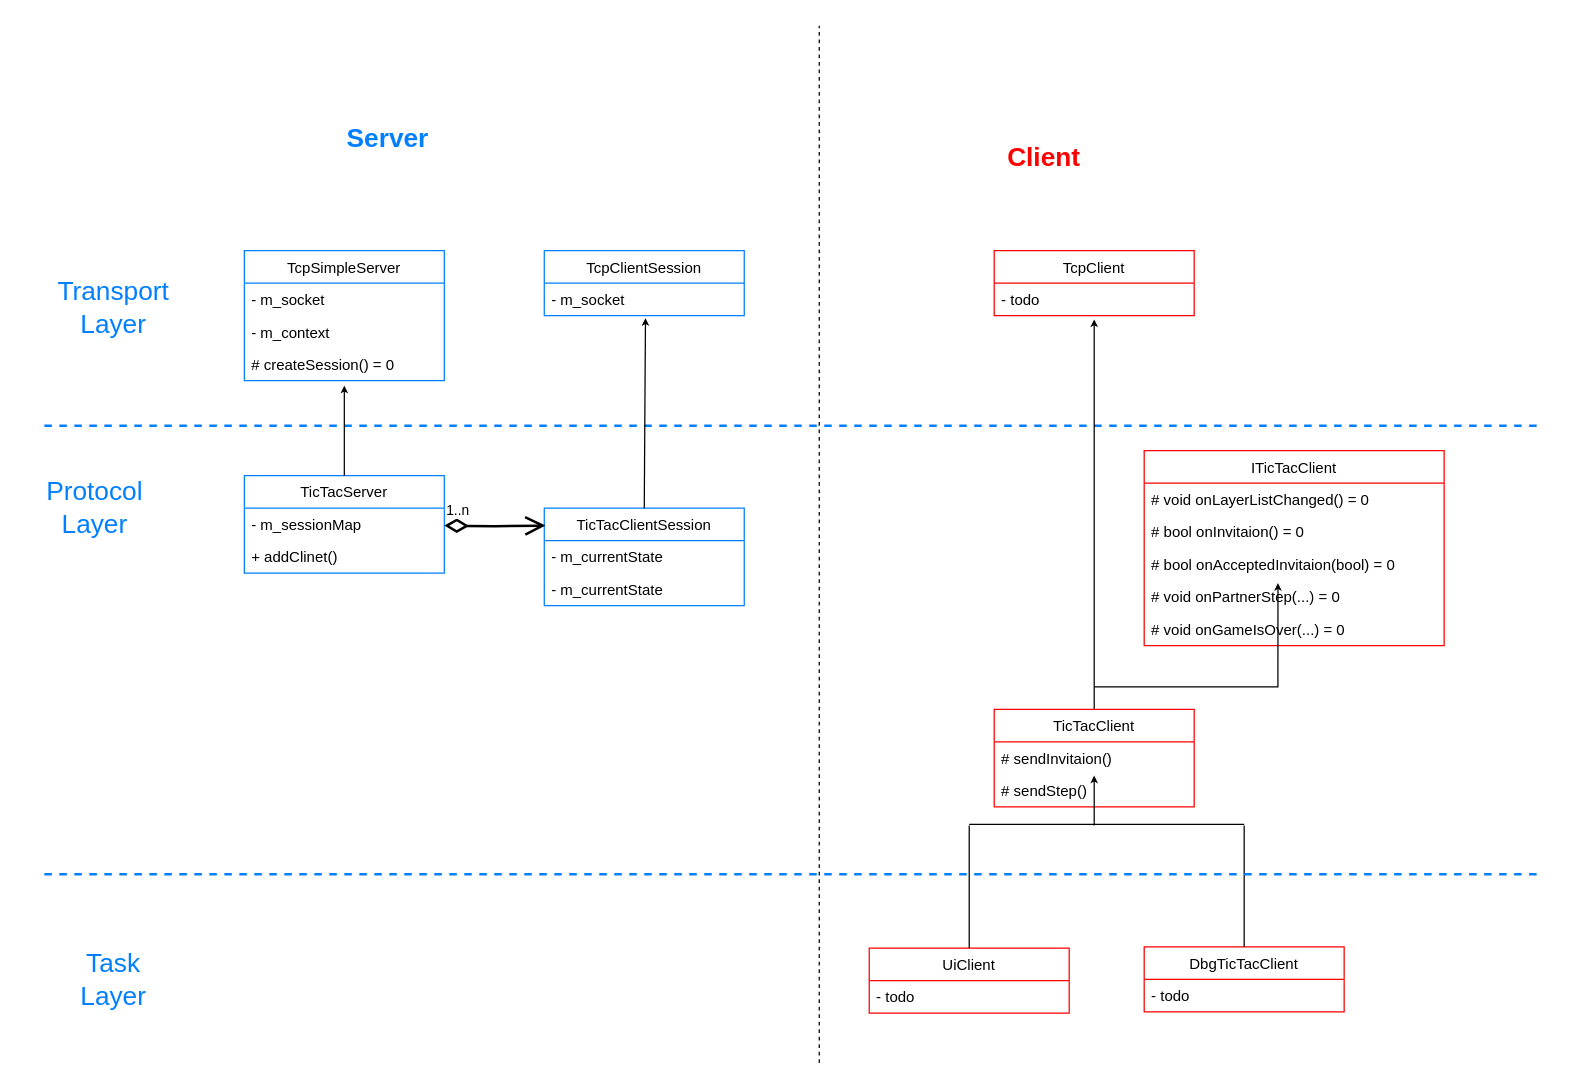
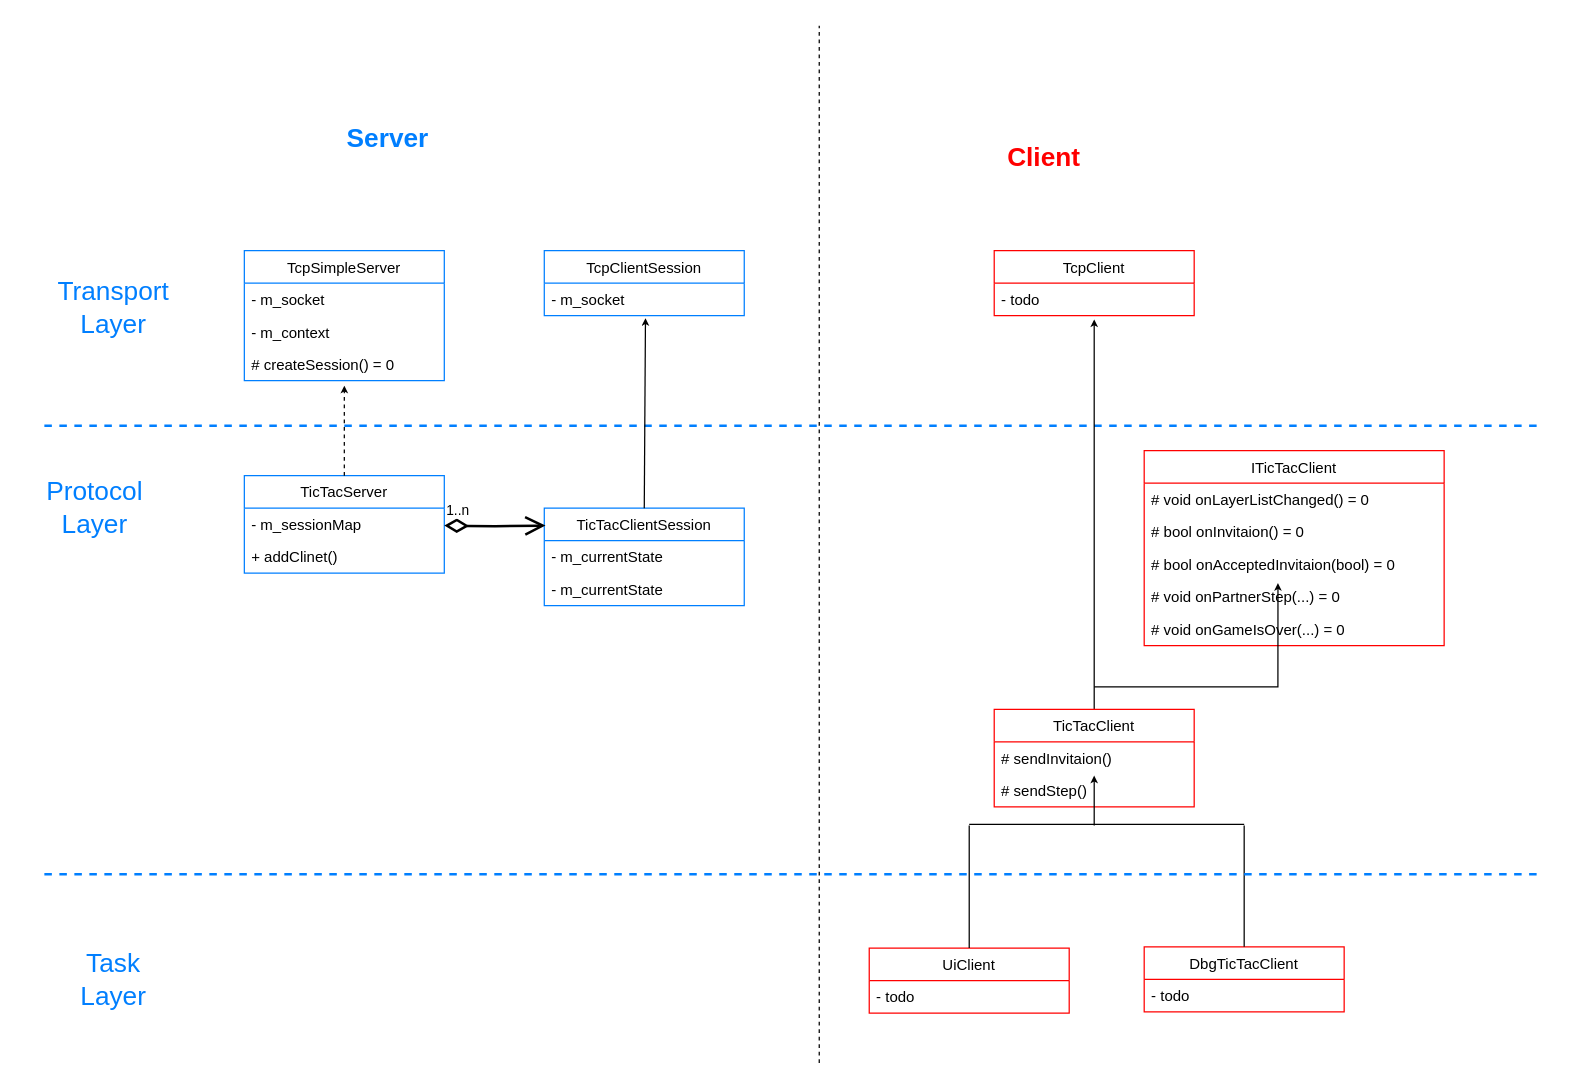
- <mxCell id="22" value="" style="endArrow=classic;html=1;rounded=0;fontSize=21;fontColor=#007FFF;startSize=3;endSize=3;strokeColor=#000000;strokeWidth=1;entryX=0.5;entryY=1.154;entryDx=0;entryDy=0;entryPerimeter=0;exitX=0.5;exitY=0;exitDx=0;exitDy=0;" parent="1" source="8" target="5" edge="1"><mxGeometry width="50" height="50" relative="1" as="geometry"><mxPoint x="235" y="370" as="sourcePoint" /><mxPoint x="285" y="320" as="targetPoint" /></mxGeometry></mxCell>
+ <mxCell id="22" value="" style="endArrow=classic;html=1;rounded=0;fontSize=21;fontColor=#007FFF;startSize=3;endSize=3;strokeColor=#000000;strokeWidth=1;entryX=0.5;entryY=1.154;entryDx=0;entryDy=0;entryPerimeter=0;exitX=0.5;exitY=0;exitDx=0;exitDy=0;dashed=1;" parent="1" source="8" target="5" edge="1"><mxGeometry width="50" height="50" relative="1" as="geometry"><mxPoint x="235" y="370" as="sourcePoint" /><mxPoint x="285" y="320" as="targetPoint" /></mxGeometry></mxCell>
